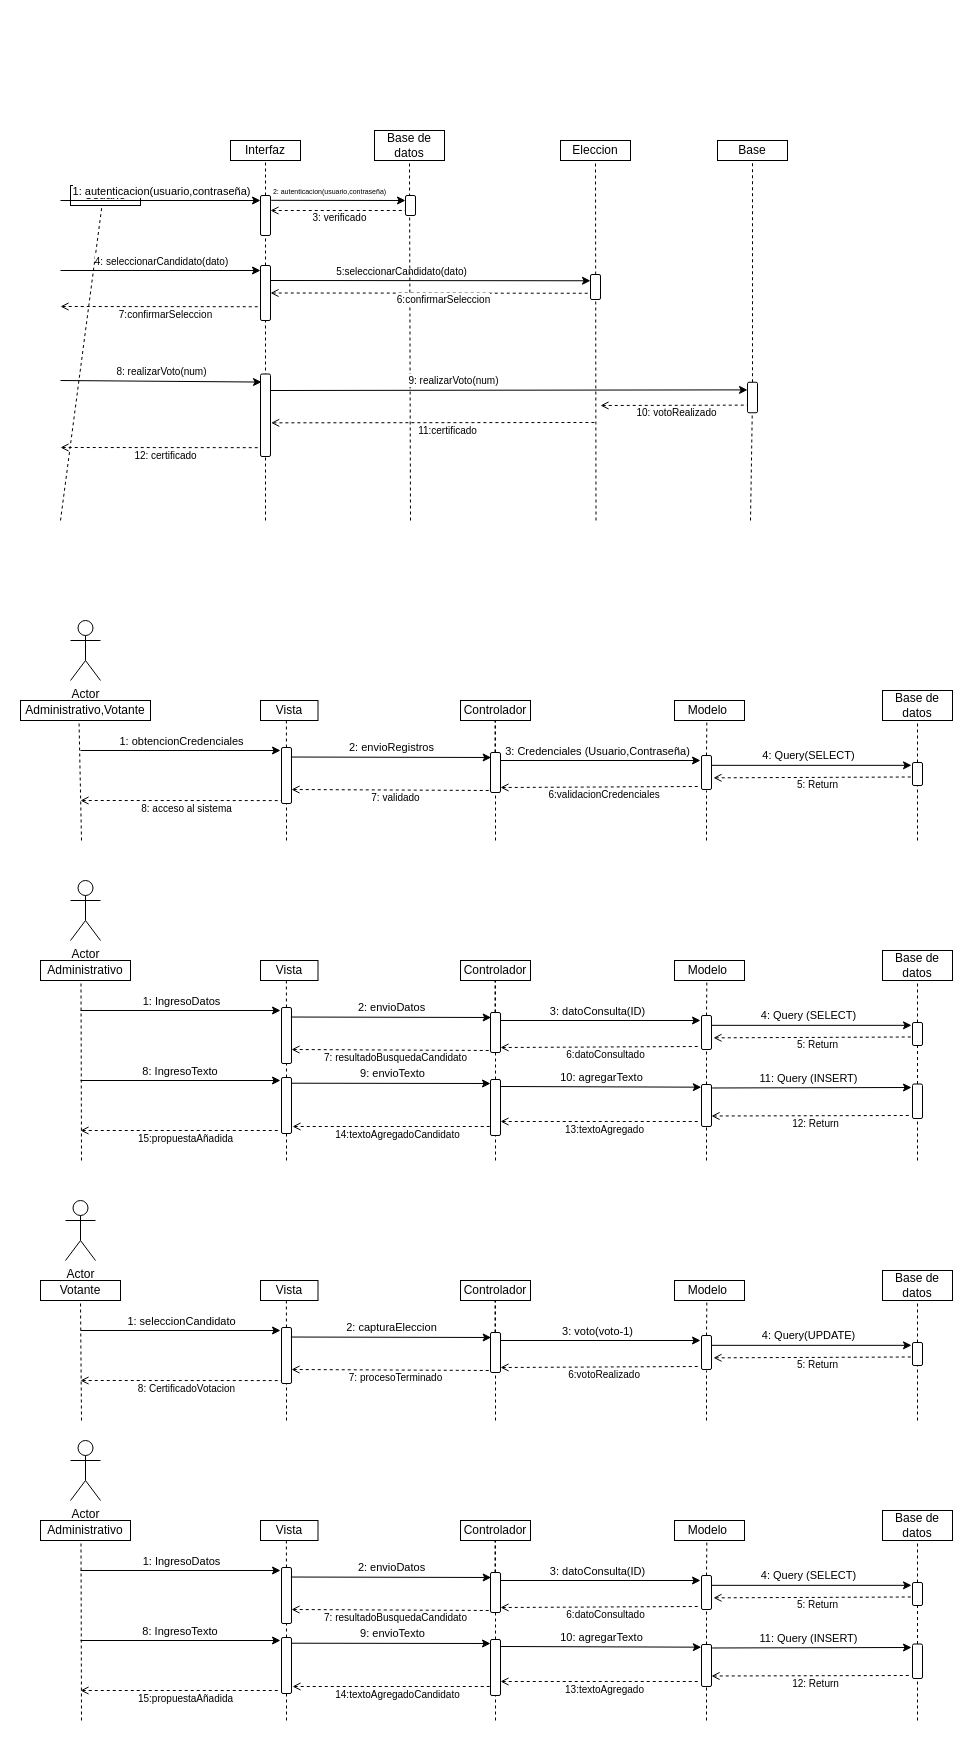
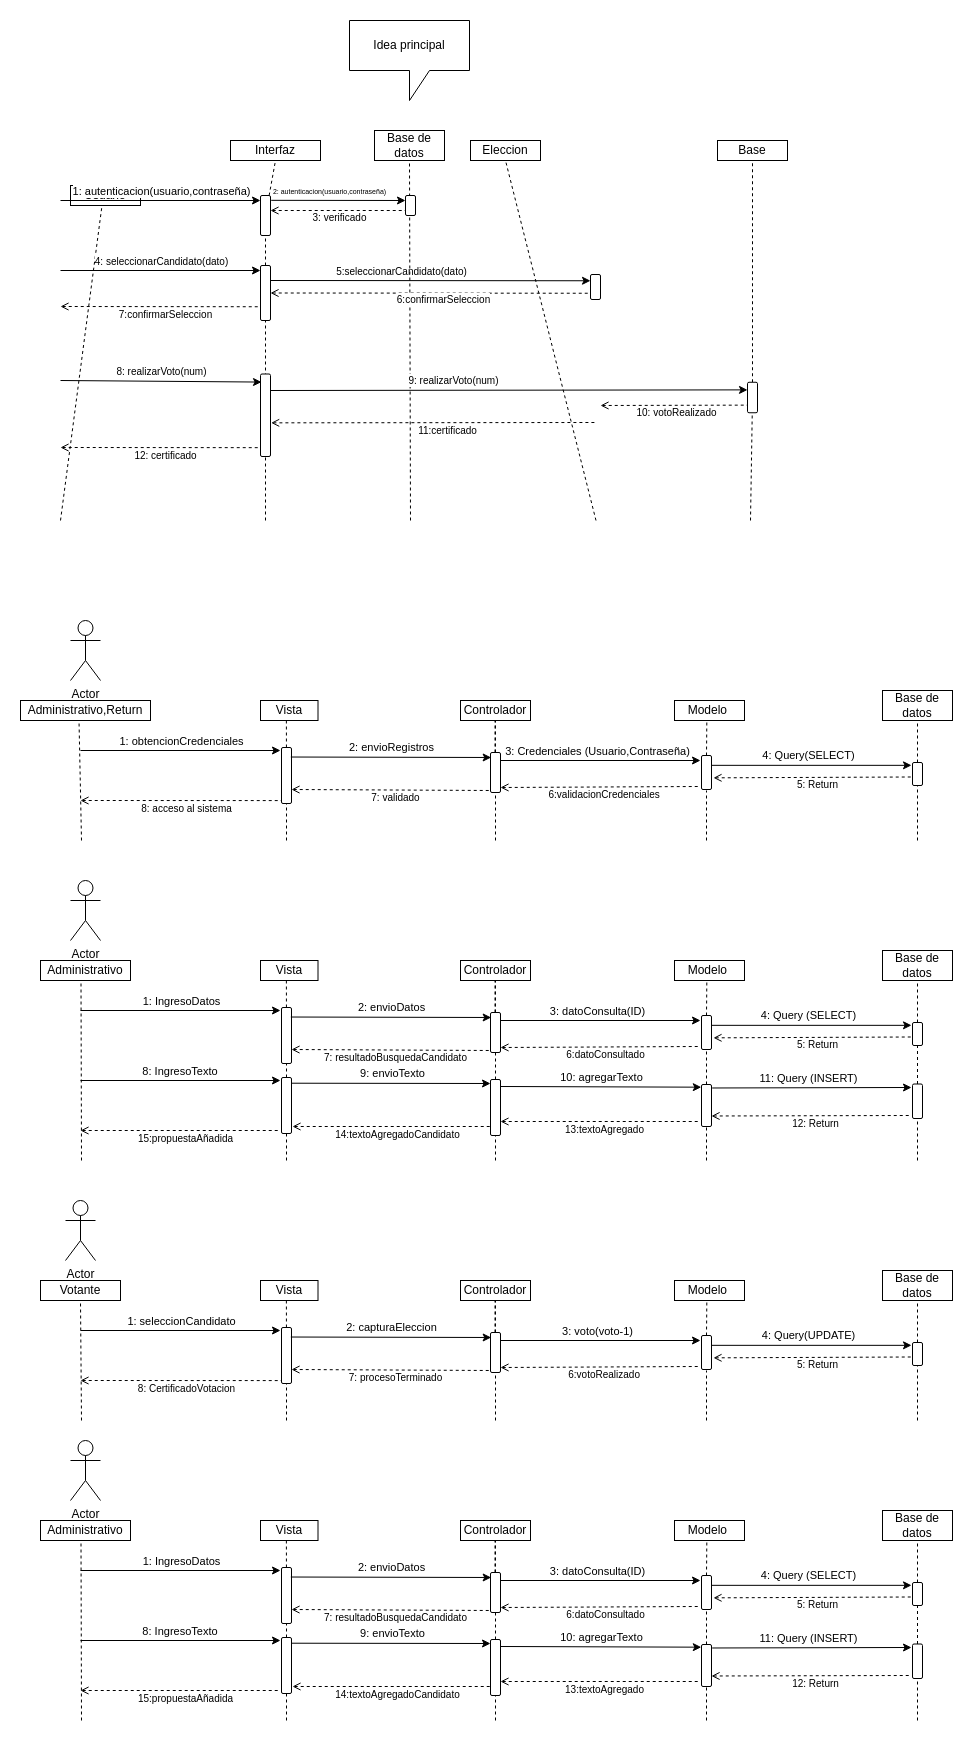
+ <mxCell id="45" value="Idea principal" style="shape=callout;whiteSpace=wrap;html=1;perimeter=calloutPerimeter;" parent="1" vertex="1"><mxGeometry x="349" y="20" width="120" height="80" as="geometry" /></mxCell>
- <mxCell id="4" value="Interfaz" style="rounded=0;whiteSpace=wrap;html=1;" parent="1" vertex="1"><mxGeometry x="230" y="140" width="70" height="20" as="geometry" /></mxCell>
+ <mxCell id="4" value="Interfaz" style="rounded=0;whiteSpace=wrap;html=1;" parent="1" vertex="1"><mxGeometry x="230" y="140" width="90" height="20" as="geometry" /></mxCell>
- <mxCell id="15" value="Eleccion" style="rounded=0;whiteSpace=wrap;html=1;" parent="1" vertex="1"><mxGeometry x="560" y="140" width="70" height="20" as="geometry" /></mxCell>
+ <mxCell id="15" value="Eleccion" style="rounded=0;whiteSpace=wrap;html=1;" parent="1" vertex="1"><mxGeometry x="470" y="140" width="70" height="20" as="geometry" /></mxCell>
- <mxCell id="46" value="Administrativo,Votante" style="rounded=0;whiteSpace=wrap;html=1;" parent="1" vertex="1"><mxGeometry x="20" y="700" width="130" height="20" as="geometry" /></mxCell>
+ <mxCell id="46" value="Administrativo,Return" style="rounded=0;whiteSpace=wrap;html=1;" parent="1" vertex="1"><mxGeometry x="20" y="700" width="130" height="20" as="geometry" /></mxCell>
